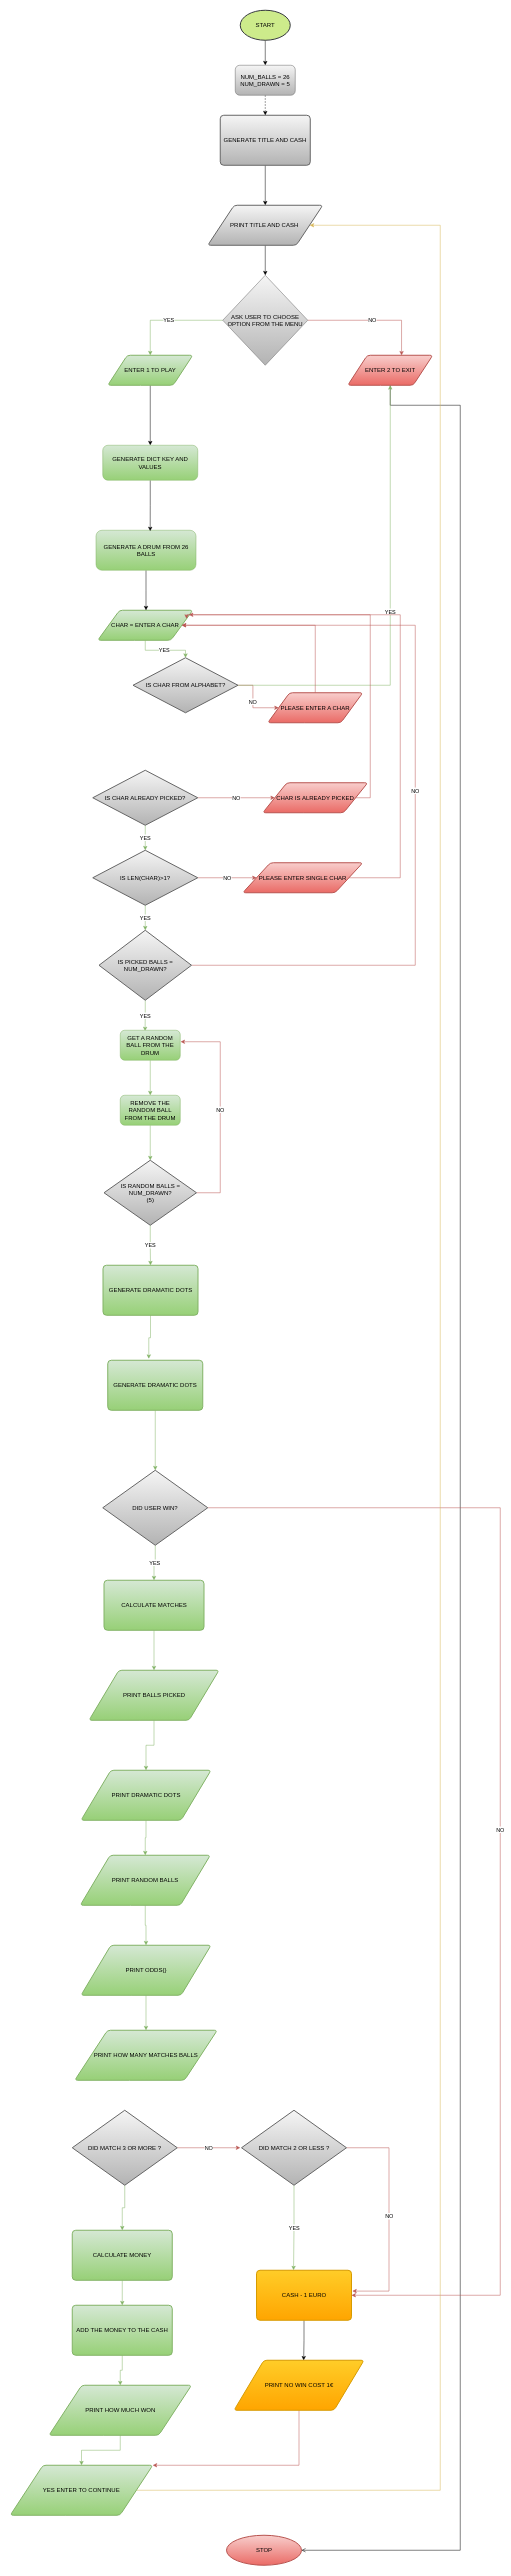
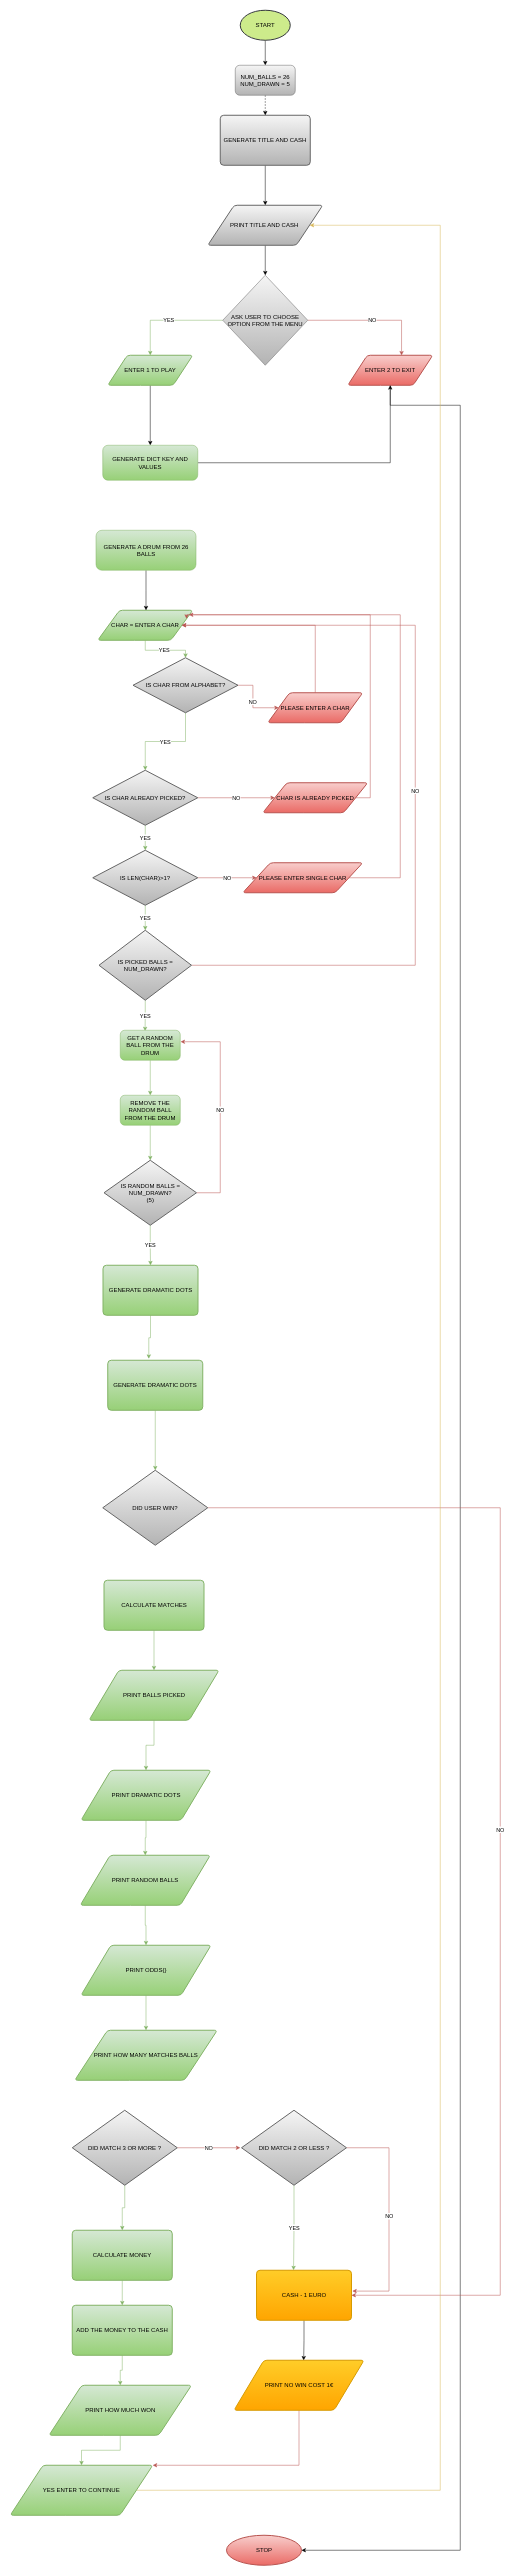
- <mxCell id="39" style="edgeStyle=orthogonalEdgeStyle;rounded=0;orthogonalLoop=1;jettySize=auto;html=1;entryX=0.542;entryY=0.021;entryDx=0;entryDy=0;entryPerimeter=0;" edge="1" parent="1" source="40" target="38"><mxGeometry relative="1" as="geometry" /></mxCell>
+ <mxCell id="39" style="edgeStyle=orthogonalEdgeStyle;rounded=0;orthogonalLoop=1;jettySize=auto;html=1;" edge="1" parent="1" source="40" target="14"><mxGeometry relative="1" as="geometry" /></mxCell>
- <mxCell id="20" value="YES" style="edgeStyle=orthogonalEdgeStyle;rounded=0;orthogonalLoop=1;jettySize=auto;html=1;gradientColor=#97d077;fillColor=#d5e8d4;strokeColor=#82b366;" edge="1" parent="1" source="21" target="14"><mxGeometry relative="1" as="geometry" /></mxCell>
+ <mxCell id="20" value="YES" style="edgeStyle=orthogonalEdgeStyle;rounded=0;orthogonalLoop=1;jettySize=auto;html=1;entryX=0.5;entryY=0;entryDx=0;entryDy=0;entryPerimeter=0;gradientColor=#97d077;fillColor=#d5e8d4;strokeColor=#82b366;" edge="1" parent="1" source="21" target="24"><mxGeometry relative="1" as="geometry" /></mxCell>
- <mxCell id="52" value="YES" style="edgeStyle=orthogonalEdgeStyle;rounded=0;orthogonalLoop=1;jettySize=auto;html=1;entryX=0.5;entryY=0;entryDx=0;entryDy=0;gradientColor=#97d077;fillColor=#d5e8d4;strokeColor=#82b366;" edge="1" parent="1" source="54" target="59"><mxGeometry relative="1" as="geometry" /></mxCell>
- <mxCell id="13" style="edgeStyle=orthogonalEdgeStyle;rounded=0;orthogonalLoop=1;jettySize=auto;html=1;exitX=0.5;exitY=1;exitDx=0;exitDy=0;endArrow=open;" edge="1" parent="1" source="14" target="78"><mxGeometry relative="1" as="geometry"><Array as="points"><mxPoint x="780" y="810" /><mxPoint x="920" y="810" /><mxPoint x="920" y="5100" /></Array></mxGeometry></mxCell>
+ <mxCell id="13" style="edgeStyle=orthogonalEdgeStyle;rounded=0;orthogonalLoop=1;jettySize=auto;html=1;exitX=0.5;exitY=1;exitDx=0;exitDy=0;" edge="1" parent="1" source="14" target="78"><mxGeometry relative="1" as="geometry"><Array as="points"><mxPoint x="780" y="810" /><mxPoint x="920" y="810" /><mxPoint x="920" y="5100" /></Array></mxGeometry></mxCell>
